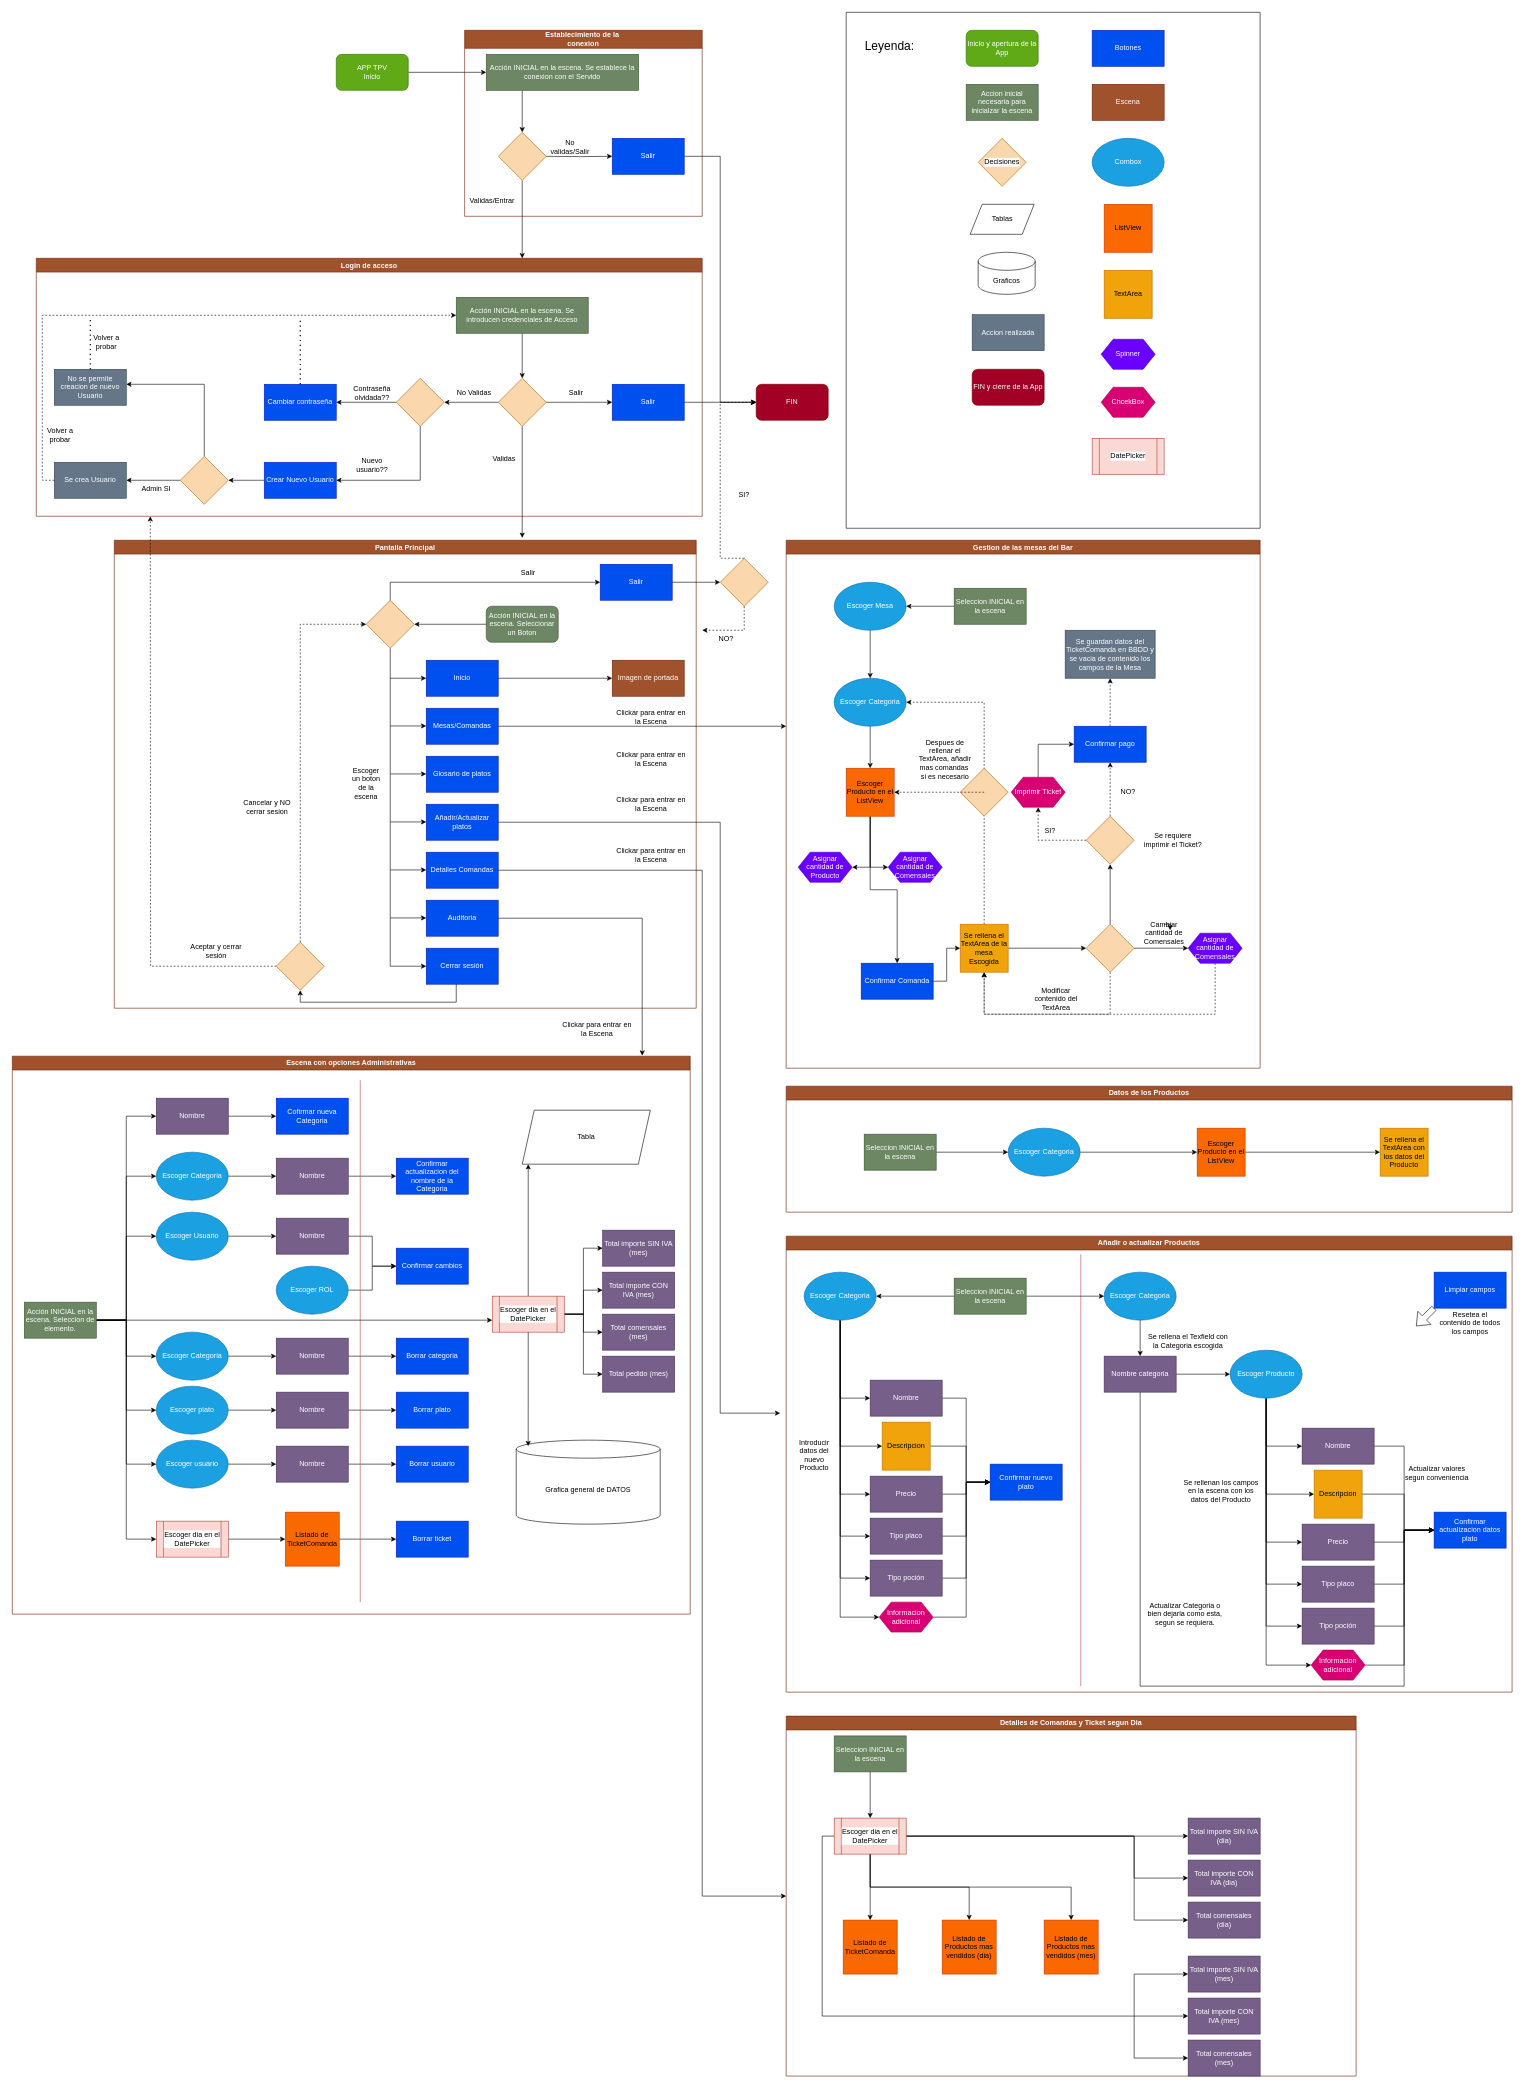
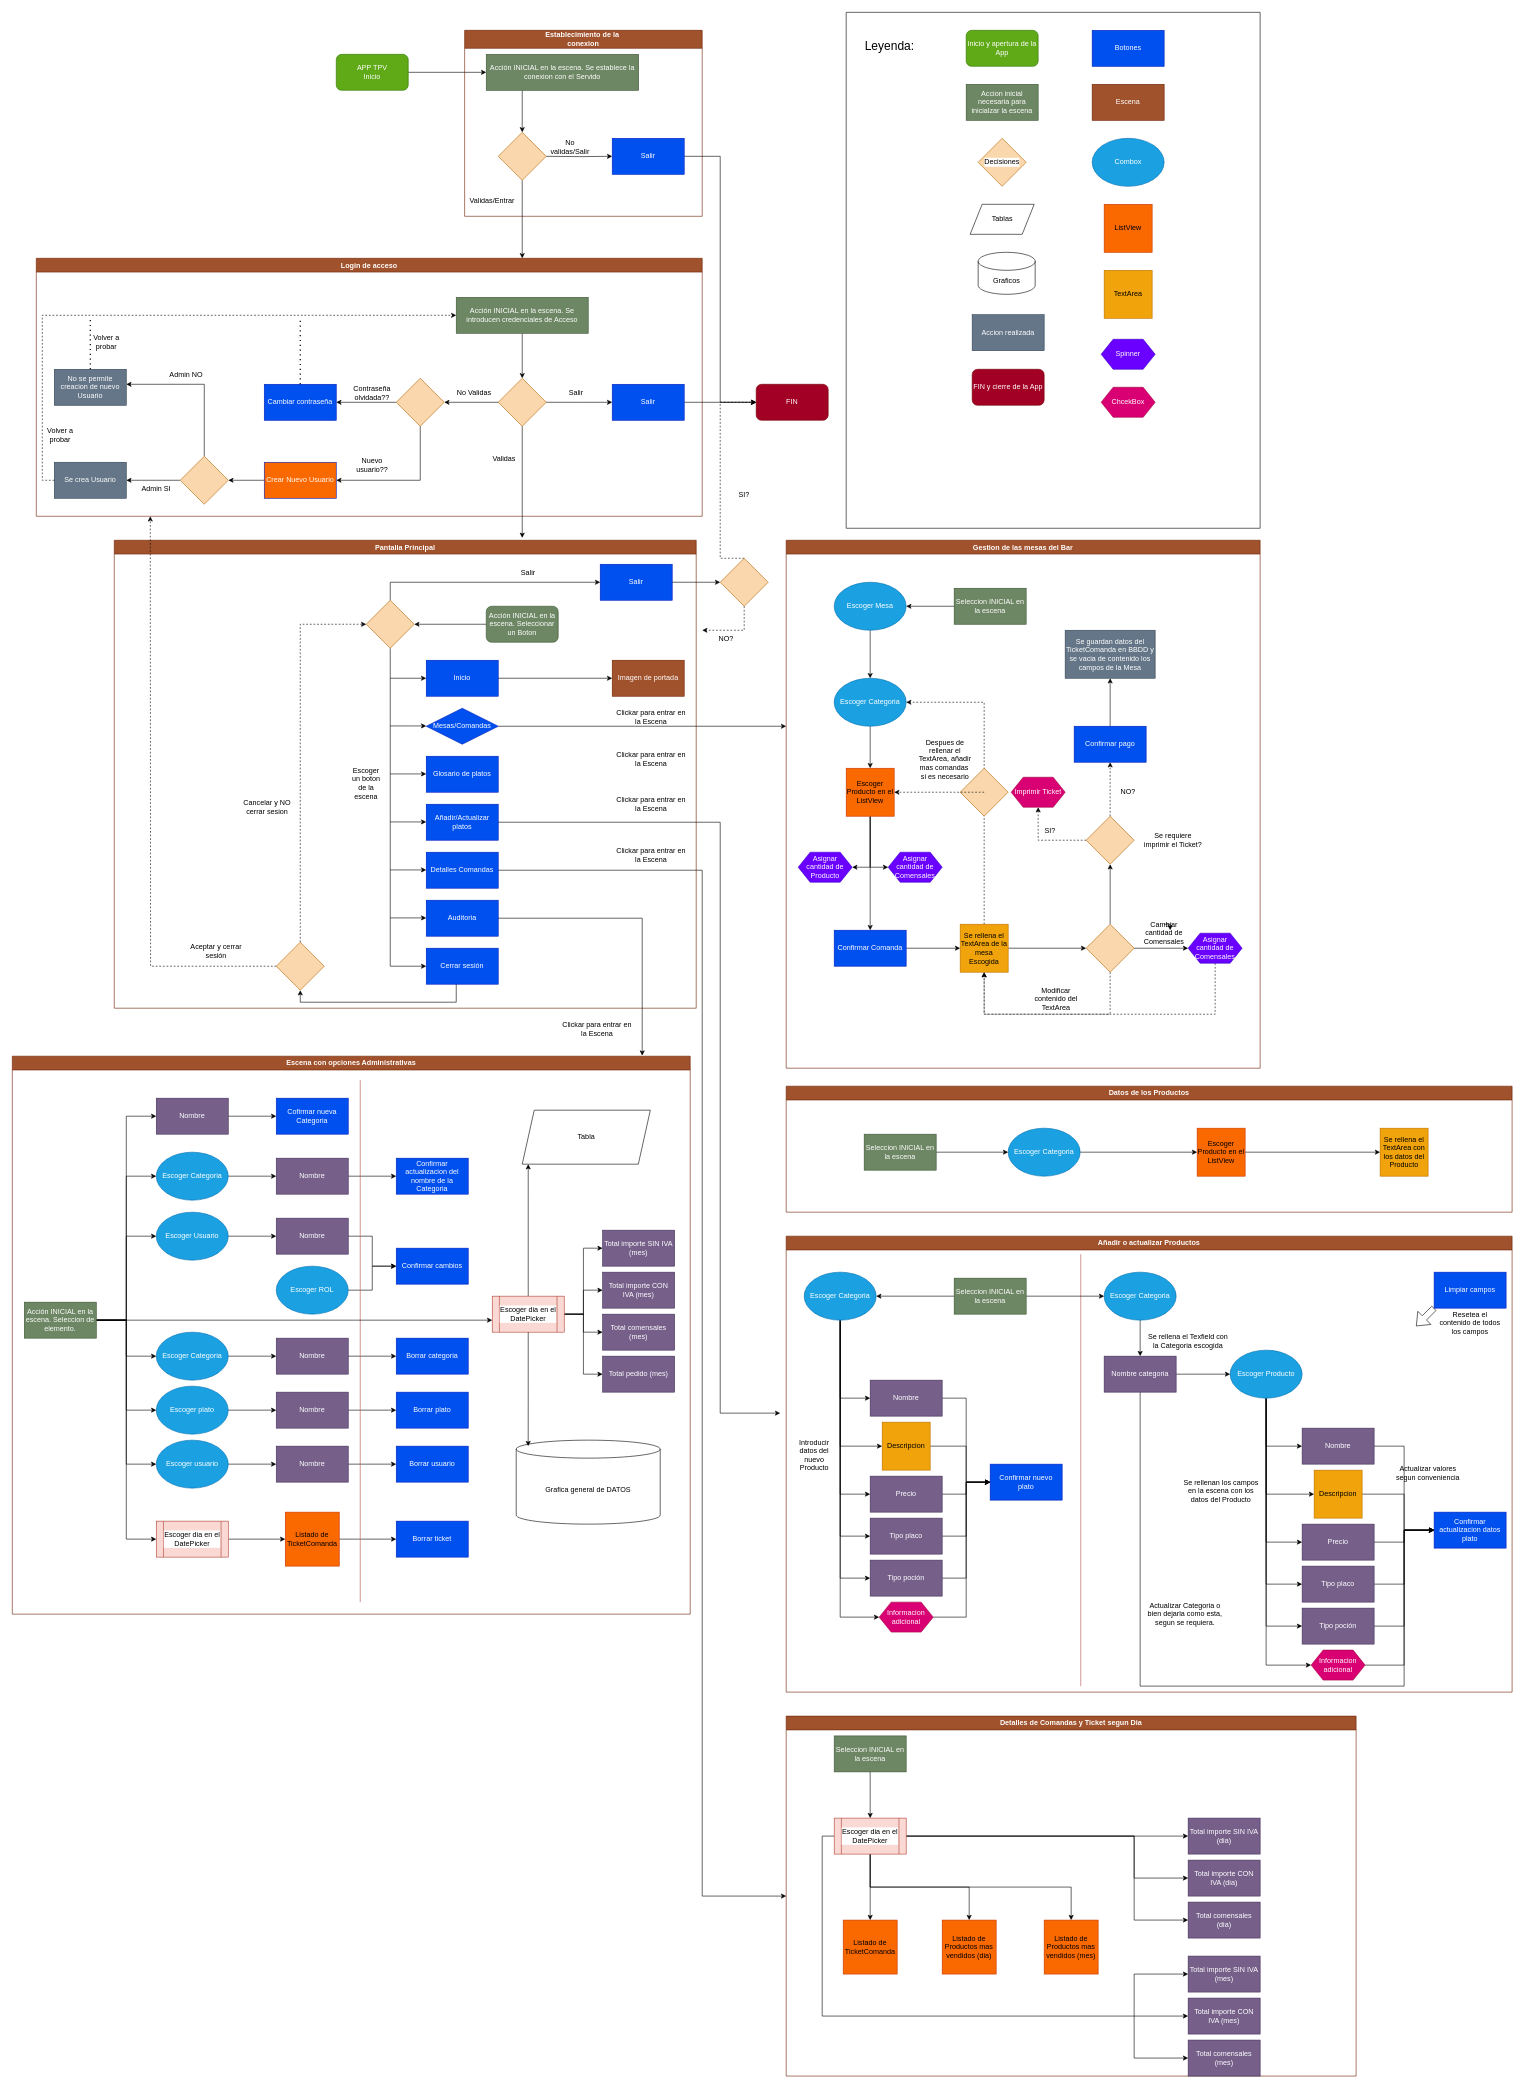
+ <mxCell id="68" value="Admin NO" style="text;html=1;align=center;verticalAlign=middle;whiteSpace=wrap;rounded=0;" parent="1" vertex="1"><mxGeometry x="280" y="610" width="60" height="30" as="geometry" /></mxCell>
- <mxCell id="291" value="DatePicker" style="shape=process;whiteSpace=wrap;html=1;backgroundOutline=1;fillColor=#fad9d5;strokeColor=#ae4132;labelBackgroundColor=default;" parent="1" vertex="1"><mxGeometry x="1820" y="730" width="120" height="60" as="geometry" /></mxCell>
- <mxCell id="60" value="Crear Nuevo Usuario" style="whiteSpace=wrap;html=1;rounded=0;fillColor=#0050ef;fontColor=#ffffff;strokeColor=#001DBC;" parent="1" vertex="1"><mxGeometry x="440" y="770" width="120" height="60" as="geometry" /></mxCell>
+ <mxCell id="60" value="Crear Nuevo Usuario" style="whiteSpace=wrap;html=1;rounded=0;fillColor=#fa6800;fontColor=#ffffff;strokeColor=#001DBC;" parent="1" vertex="1"><mxGeometry x="440" y="770" width="120" height="60" as="geometry" /></mxCell>
- <mxCell id="96" value="" style="edgeStyle=orthogonalEdgeStyle;rounded=0;orthogonalLoop=1;jettySize=auto;html=1;dashed=1;" parent="77" source="97" target="112" edge="1"><mxGeometry relative="1" as="geometry" /></mxCell>
+ <mxCell id="96" value="" style="edgeStyle=orthogonalEdgeStyle;rounded=0;orthogonalLoop=1;jettySize=auto;html=1;" parent="77" source="97" target="112" edge="1"><mxGeometry relative="1" as="geometry" /></mxCell>
- <mxCell id="36" value="Mesas/Comandas" style="whiteSpace=wrap;html=1;rounded=0;fillColor=#0050ef;fontColor=#ffffff;strokeColor=#001DBC;" parent="28" vertex="1"><mxGeometry x="520" y="280" width="120" height="60" as="geometry" /></mxCell>
+ <mxCell id="36" value="Mesas/Comandas" style="rhombus;whiteSpace=wrap;html=1;fillColor=#0050ef;fontColor=#ffffff;strokeColor=#001DBC;" parent="28" vertex="1"><mxGeometry x="520" y="280" width="120" height="60" as="geometry" /></mxCell>
- <mxCell id="107" style="edgeStyle=orthogonalEdgeStyle;rounded=0;orthogonalLoop=1;jettySize=auto;html=1;exitX=0.5;exitY=0;exitDx=0;exitDy=0;entryX=0;entryY=0.5;entryDx=0;entryDy=0;" parent="77" source="108" target="97" edge="1"><mxGeometry relative="1" as="geometry" /></mxCell>
- <mxCell id="89" value="Confirmar Comanda" style="rounded=0;whiteSpace=wrap;html=1;fillColor=#0050ef;fontColor=#ffffff;strokeColor=#001DBC;" parent="77" vertex="1"><mxGeometry x="125" y="705" width="120" height="60" as="geometry" /></mxCell>
+ <mxCell id="89" value="Confirmar Comanda" style="rounded=0;whiteSpace=wrap;html=1;fillColor=#0050ef;fontColor=#ffffff;strokeColor=#001DBC;" parent="77" vertex="1"><mxGeometry x="80" y="650" width="120" height="60" as="geometry" /></mxCell>
- <mxCell id="183" value="Actualizar valores segun conveniencia" style="text;html=1;align=center;verticalAlign=middle;whiteSpace=wrap;rounded=0;" parent="132" vertex="1"><mxGeometry x="1030" y="380" width="110" height="30" as="geometry" /></mxCell>
+ <mxCell id="183" value="Actualizar valores segun conveniencia" style="text;html=1;align=center;verticalAlign=middle;whiteSpace=wrap;rounded=0;" parent="132" vertex="1"><mxGeometry x="1015" y="380" width="110" height="30" as="geometry" /></mxCell>
